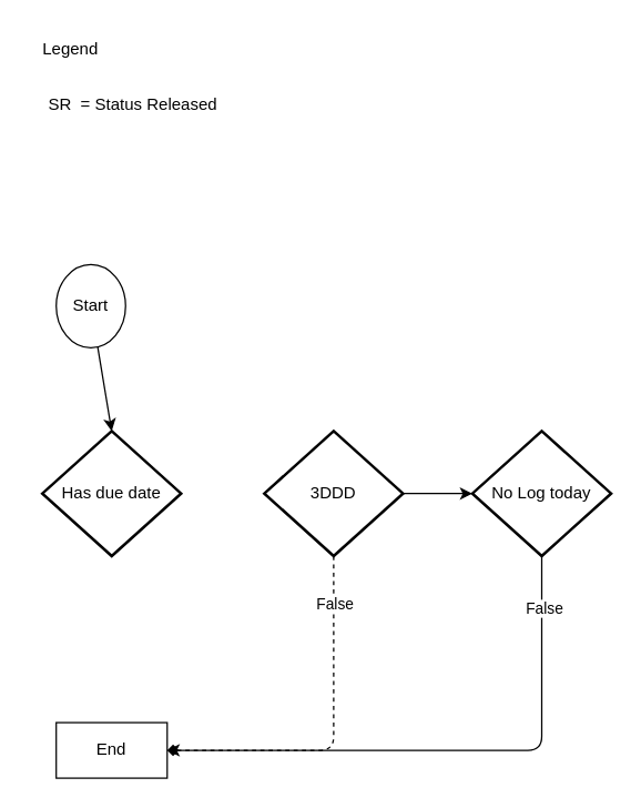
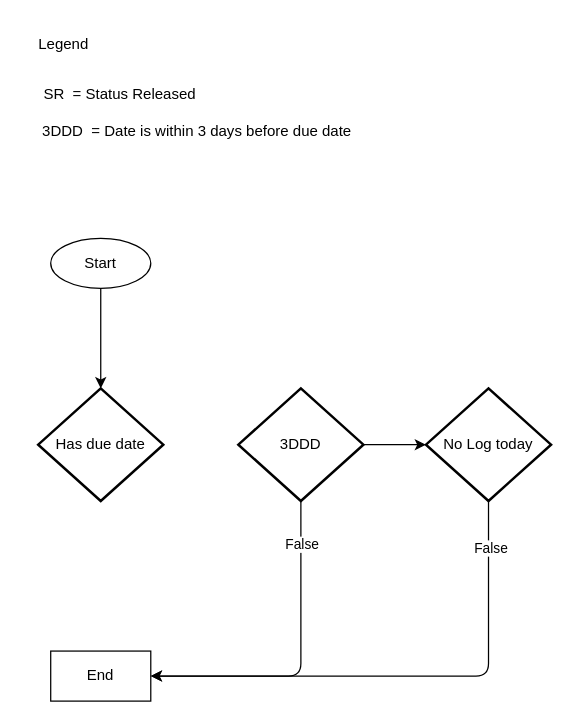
+ <mxCell id="12" value="&amp;nbsp;3DDD&amp;nbsp; = Date is within 3 days before due date" style="text;html=1;align=center;verticalAlign=middle;resizable=0;points=[];autosize=1;strokeColor=none;fillColor=none;" vertex="1" parent="1"><mxGeometry x="20" y="90" width="270" height="30" as="geometry" /></mxCell>
- <mxCell id="3" value="Start" style="ellipse;whiteSpace=wrap;html=1;" parent="1" vertex="1"><mxGeometry x="40" y="190" width="50" height="60" as="geometry" /></mxCell>
+ <mxCell id="3" value="Start" style="ellipse;whiteSpace=wrap;html=1;" parent="1" vertex="1"><mxGeometry x="40" y="190" width="80" height="40" as="geometry" /></mxCell>
- <mxCell id="6" style="edgeStyle=none;html=1;entryX=1;entryY=0.5;entryDx=0;entryDy=0;dashed=1;" edge="1" parent="1" source="9" target="4"><mxGeometry relative="1" as="geometry"><Array as="points"><mxPoint x="240" y="540" /></Array></mxGeometry></mxCell>
+ <mxCell id="6" style="edgeStyle=none;html=1;entryX=1;entryY=0.5;entryDx=0;entryDy=0;" edge="1" parent="1" source="9" target="4"><mxGeometry relative="1" as="geometry"><Array as="points"><mxPoint x="240" y="540" /></Array></mxGeometry></mxCell>
- <mxCell id="13" style="edgeStyle=none;html=1;entryX=1;entryY=0.5;entryDx=0;entryDy=0;endArrow=diamond;" edge="1" parent="1" source="15" target="4"><mxGeometry relative="1" as="geometry"><Array as="points"><mxPoint x="390" y="540" /></Array></mxGeometry></mxCell>
+ <mxCell id="13" style="edgeStyle=none;html=1;entryX=1;entryY=0.5;entryDx=0;entryDy=0;" edge="1" parent="1" source="15" target="4"><mxGeometry relative="1" as="geometry"><Array as="points"><mxPoint x="390" y="540" /></Array></mxGeometry></mxCell>
